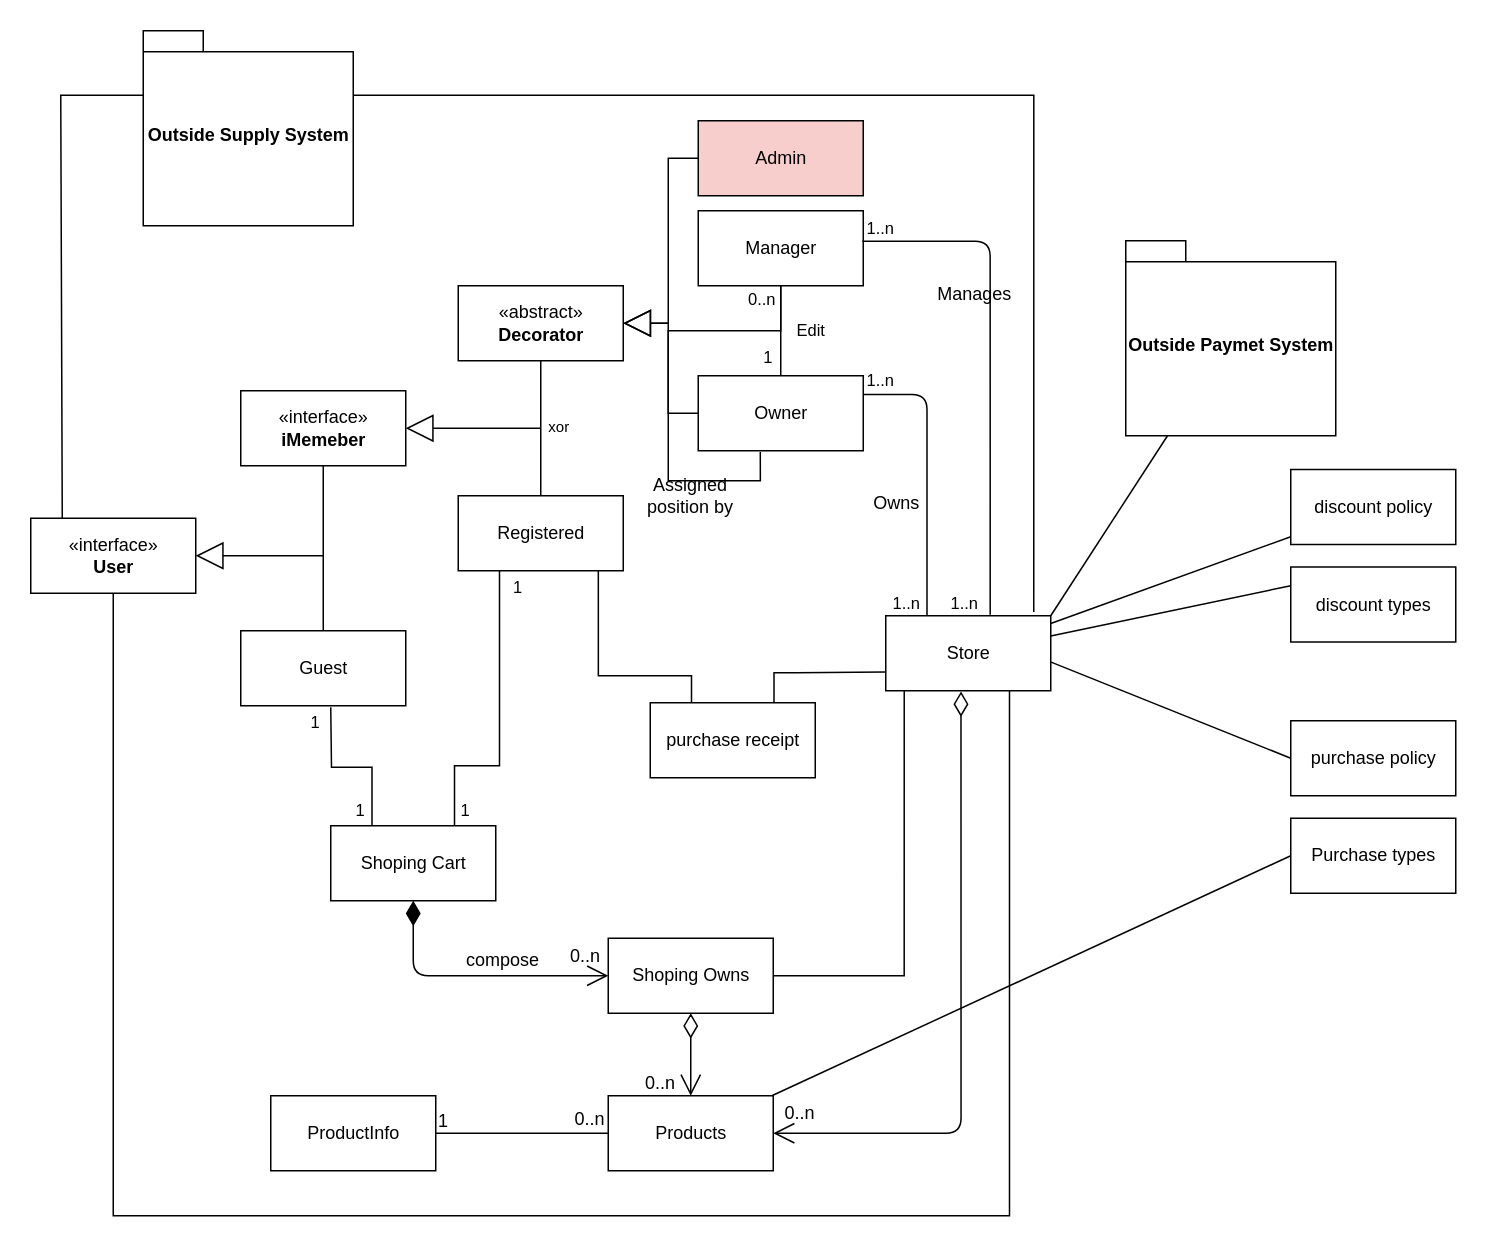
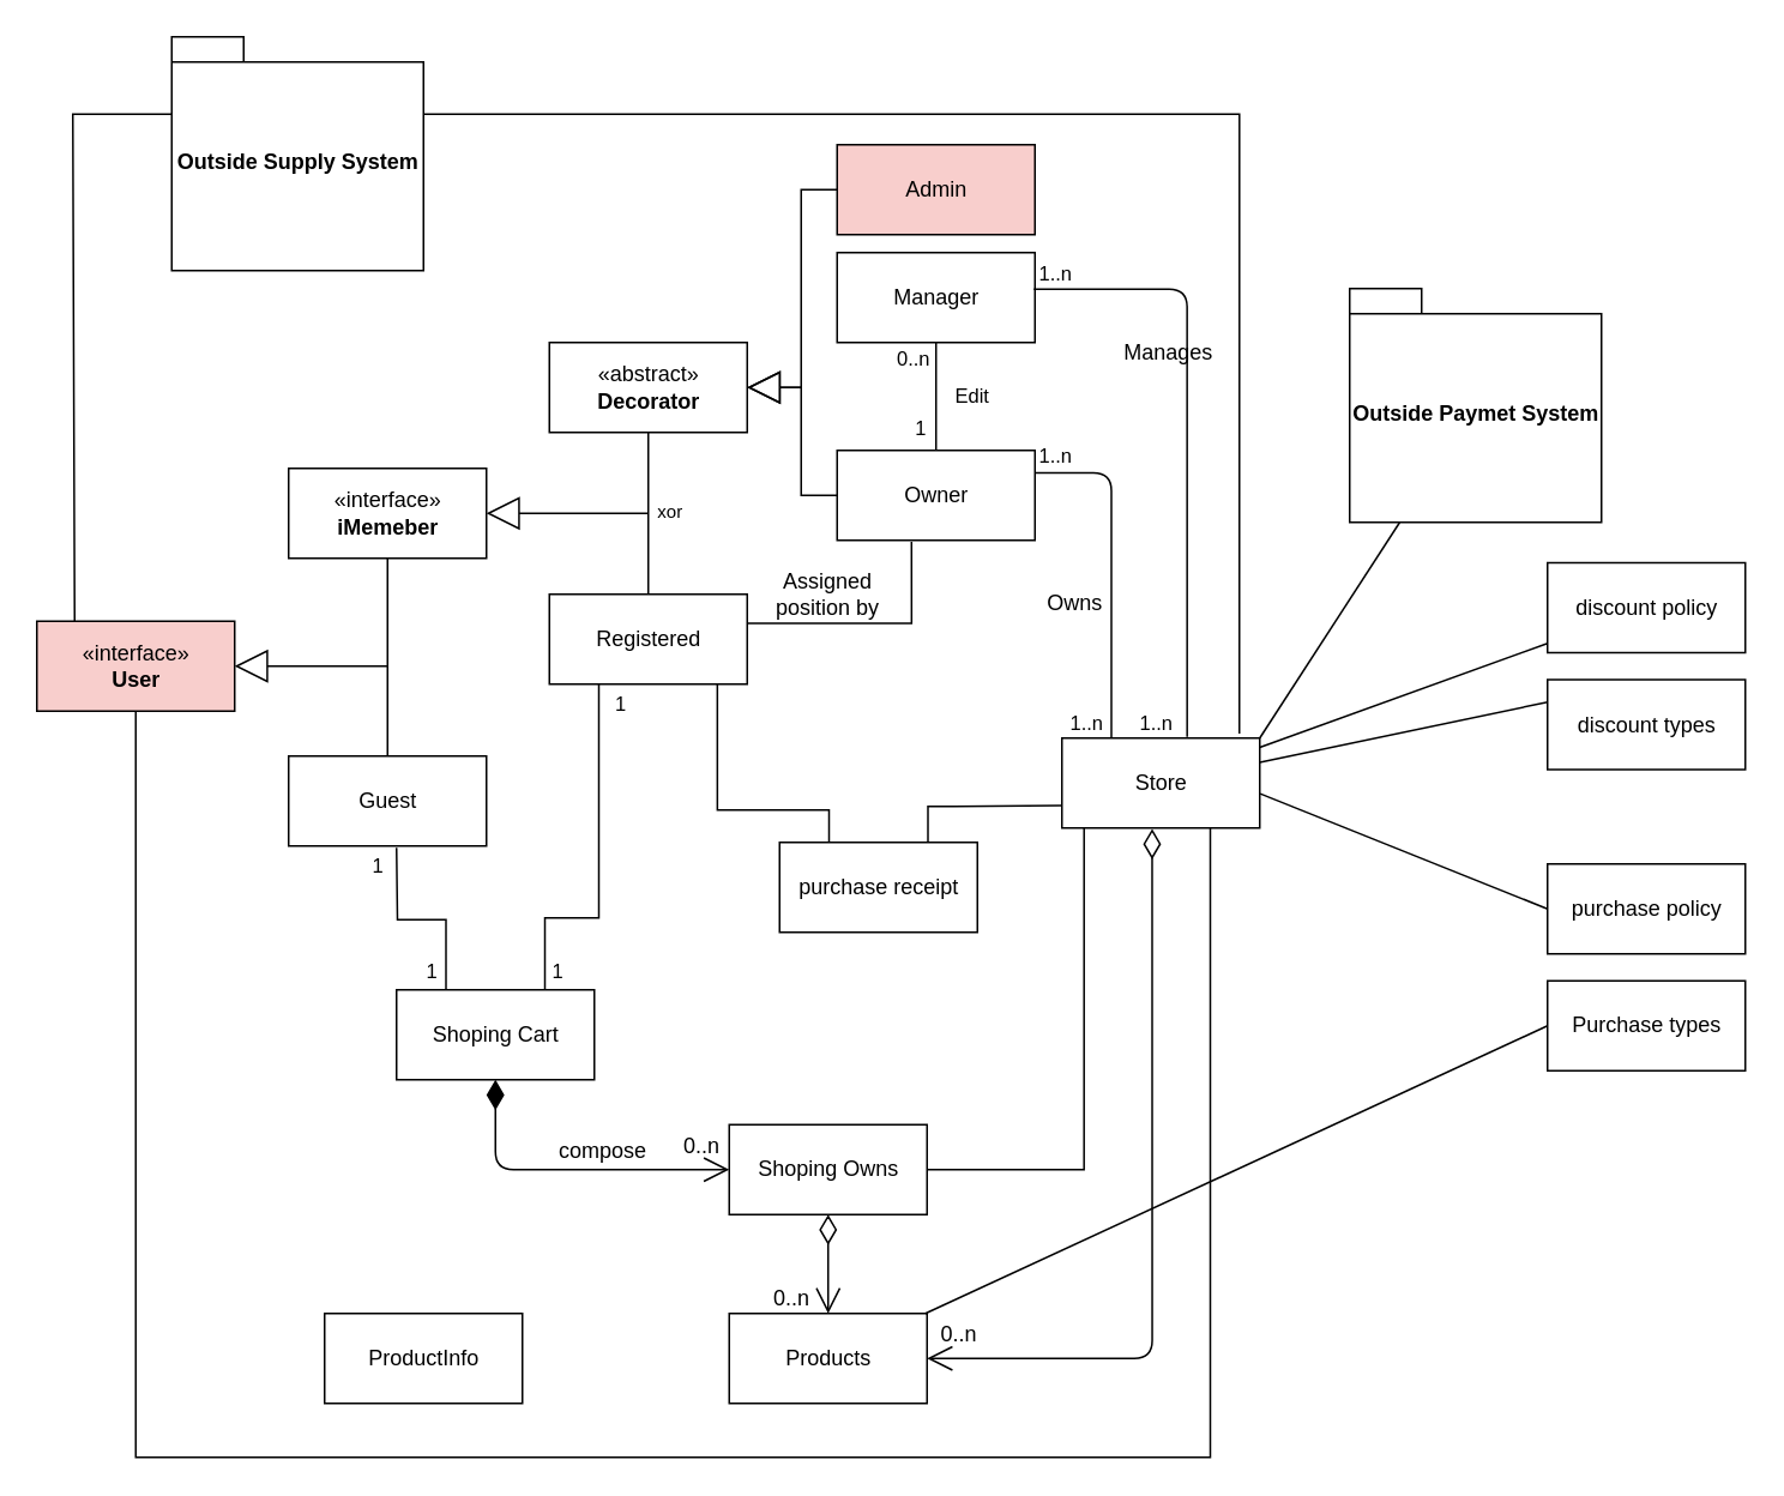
- <mxCell id="16" style="edgeStyle=orthogonalEdgeStyle;rounded=0;orthogonalLoop=1;jettySize=auto;html=1;startArrow=none;startFill=0;startSize=16;endArrow=none;endFill=0;endSize=16;exitX=0.376;exitY=1.018;exitDx=0;exitDy=0;exitPerimeter=0;" edge="1" parent="1" source="3" target="5"><mxGeometry relative="1" as="geometry" /></mxCell>
+ <mxCell id="16" style="edgeStyle=orthogonalEdgeStyle;rounded=0;orthogonalLoop=1;jettySize=auto;html=1;entryX=0.994;entryY=0.323;entryDx=0;entryDy=0;startArrow=none;startFill=0;startSize=16;endArrow=none;endFill=0;endSize=16;exitX=0.376;exitY=1.018;exitDx=0;exitDy=0;exitPerimeter=0;entryPerimeter=0;" edge="1" parent="1" source="3" target="17"><mxGeometry relative="1" as="geometry" /></mxCell>
- <mxCell id="20" value="«interface»&lt;br&gt;&lt;b&gt;User&lt;/b&gt;" style="html=1;" parent="1" vertex="1"><mxGeometry x="20" y="345" width="110" height="50" as="geometry" /></mxCell>
+ <mxCell id="20" value="«interface»&lt;br&gt;&lt;b&gt;User&lt;/b&gt;" style="html=1;fillColor=#f8cecc;" parent="1" vertex="1"><mxGeometry x="20" y="345" width="110" height="50" as="geometry" /></mxCell>
- <mxCell id="41" value="" style="endArrow=none;html=1;rounded=0;" parent="1" source="23" target="39" edge="1"><mxGeometry relative="1" as="geometry"><mxPoint x="590" y="190" as="sourcePoint" /><mxPoint x="750" y="190" as="targetPoint" /></mxGeometry></mxCell>
- <mxCell id="42" value="1" style="resizable=0;html=1;align=left;verticalAlign=bottom;" parent="41" connectable="0" vertex="1"><mxGeometry x="-1" relative="1" as="geometry" /></mxCell>
- <mxCell id="43" value="0..n" style="resizable=0;html=1;align=right;verticalAlign=bottom;" parent="41" connectable="0" vertex="1"><mxGeometry x="1" relative="1" as="geometry"><mxPoint x="-2" y="-1" as="offset" /></mxGeometry></mxCell>
